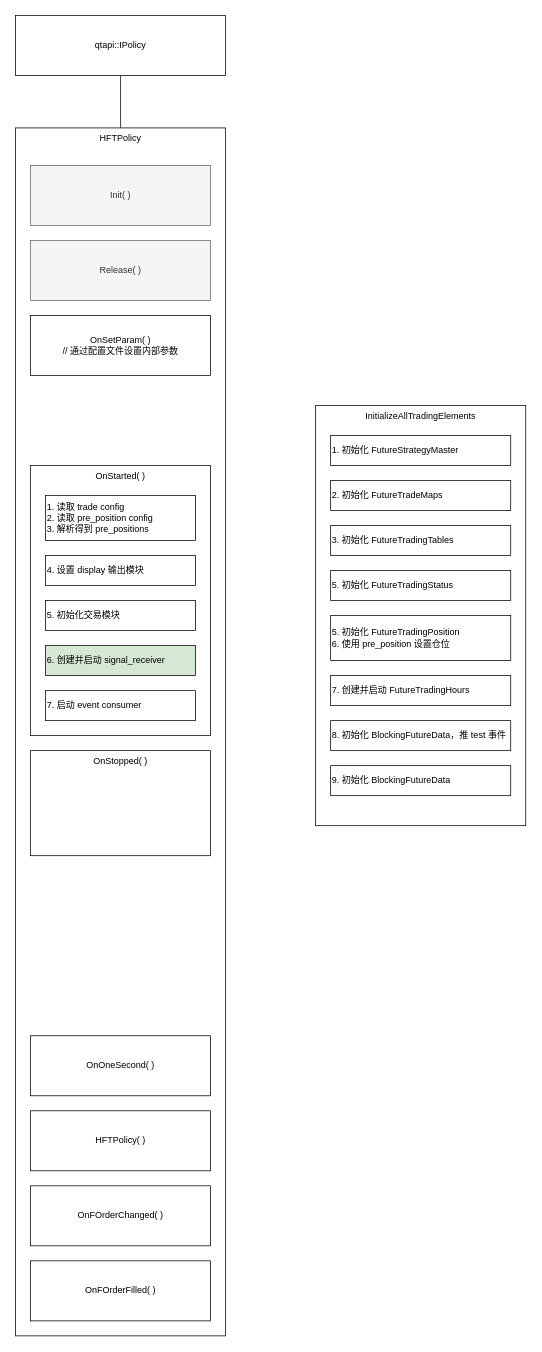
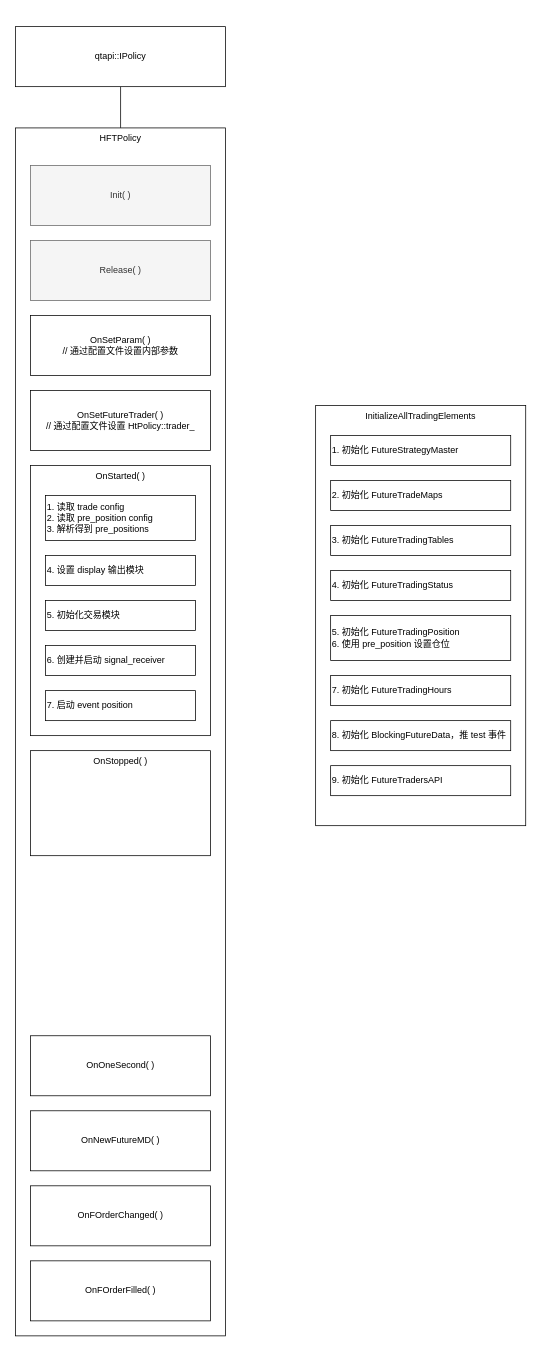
- <mxCell id="4" value="qtapi::IPolicy" style="rounded=0;whiteSpace=wrap;html=1;" vertex="1" parent="1"><mxGeometry x="20" y="20" width="280" height="80" as="geometry" /></mxCell>
+ <mxCell id="4" value="qtapi::IPolicy" style="rounded=0;whiteSpace=wrap;html=1;" vertex="1" parent="1"><mxGeometry x="20" y="35" width="280" height="80" as="geometry" /></mxCell>
+ <mxCell id="8" value="OnSetFutureTrader( )&lt;div&gt;// 通过配置文件设置 HtPolicy::trader_&lt;/div&gt;" style="rounded=0;whiteSpace=wrap;html=1;" vertex="1" parent="1"><mxGeometry x="40" y="520" width="240" height="80" as="geometry" /></mxCell>
- <mxCell id="24" value="5. 初始化 FutureTradingStatus" style="rounded=0;whiteSpace=wrap;html=1;align=left;" vertex="1" parent="1"><mxGeometry x="440" y="760" width="240" height="40" as="geometry" /></mxCell>
+ <mxCell id="24" value="4. 初始化 FutureTradingStatus" style="rounded=0;whiteSpace=wrap;html=1;align=left;" vertex="1" parent="1"><mxGeometry x="440" y="760" width="240" height="40" as="geometry" /></mxCell>
- <mxCell id="18" value="6. 创建并启动 signal_receiver" style="rounded=0;whiteSpace=wrap;html=1;align=left;fillColor=#d5e8d4;" vertex="1" parent="1"><mxGeometry x="60" y="860" width="200" height="40" as="geometry" /></mxCell>
+ <mxCell id="18" value="6. 创建并启动 signal_receiver" style="rounded=0;whiteSpace=wrap;html=1;align=left;" vertex="1" parent="1"><mxGeometry x="60" y="860" width="200" height="40" as="geometry" /></mxCell>
- <mxCell id="26" value="&lt;div&gt;7. 创建并启动 FutureTradingHours&lt;/div&gt;" style="rounded=0;whiteSpace=wrap;html=1;align=left;" vertex="1" parent="1"><mxGeometry x="440" y="900" width="240" height="40" as="geometry" /></mxCell>
+ <mxCell id="26" value="&lt;div&gt;7. 初始化 FutureTradingHours&lt;/div&gt;" style="rounded=0;whiteSpace=wrap;html=1;align=left;" vertex="1" parent="1"><mxGeometry x="440" y="900" width="240" height="40" as="geometry" /></mxCell>
- <mxCell id="19" value="7. 启动 event consumer" style="rounded=0;whiteSpace=wrap;html=1;align=left;" vertex="1" parent="1"><mxGeometry x="60" y="920" width="200" height="40" as="geometry" /></mxCell>
+ <mxCell id="19" value="7. 启动 event position" style="rounded=0;whiteSpace=wrap;html=1;align=left;" vertex="1" parent="1"><mxGeometry x="60" y="920" width="200" height="40" as="geometry" /></mxCell>
- <mxCell id="28" value="&lt;div&gt;9. 初始化 BlockingFutureData&lt;/div&gt;" style="rounded=0;whiteSpace=wrap;html=1;align=left;" vertex="1" parent="1"><mxGeometry x="440" y="1020" width="240" height="40" as="geometry" /></mxCell>
+ <mxCell id="28" value="&lt;div&gt;9. 初始化 FutureTradersAPI&lt;/div&gt;" style="rounded=0;whiteSpace=wrap;html=1;align=left;" vertex="1" parent="1"><mxGeometry x="440" y="1020" width="240" height="40" as="geometry" /></mxCell>
- <mxCell id="12" value="HFTPolicy( )" style="rounded=0;whiteSpace=wrap;html=1;" vertex="1" parent="1"><mxGeometry x="40" y="1480" width="240" height="80" as="geometry" /></mxCell>
+ <mxCell id="12" value="OnNewFutureMD( )" style="rounded=0;whiteSpace=wrap;html=1;" vertex="1" parent="1"><mxGeometry x="40" y="1480" width="240" height="80" as="geometry" /></mxCell>
